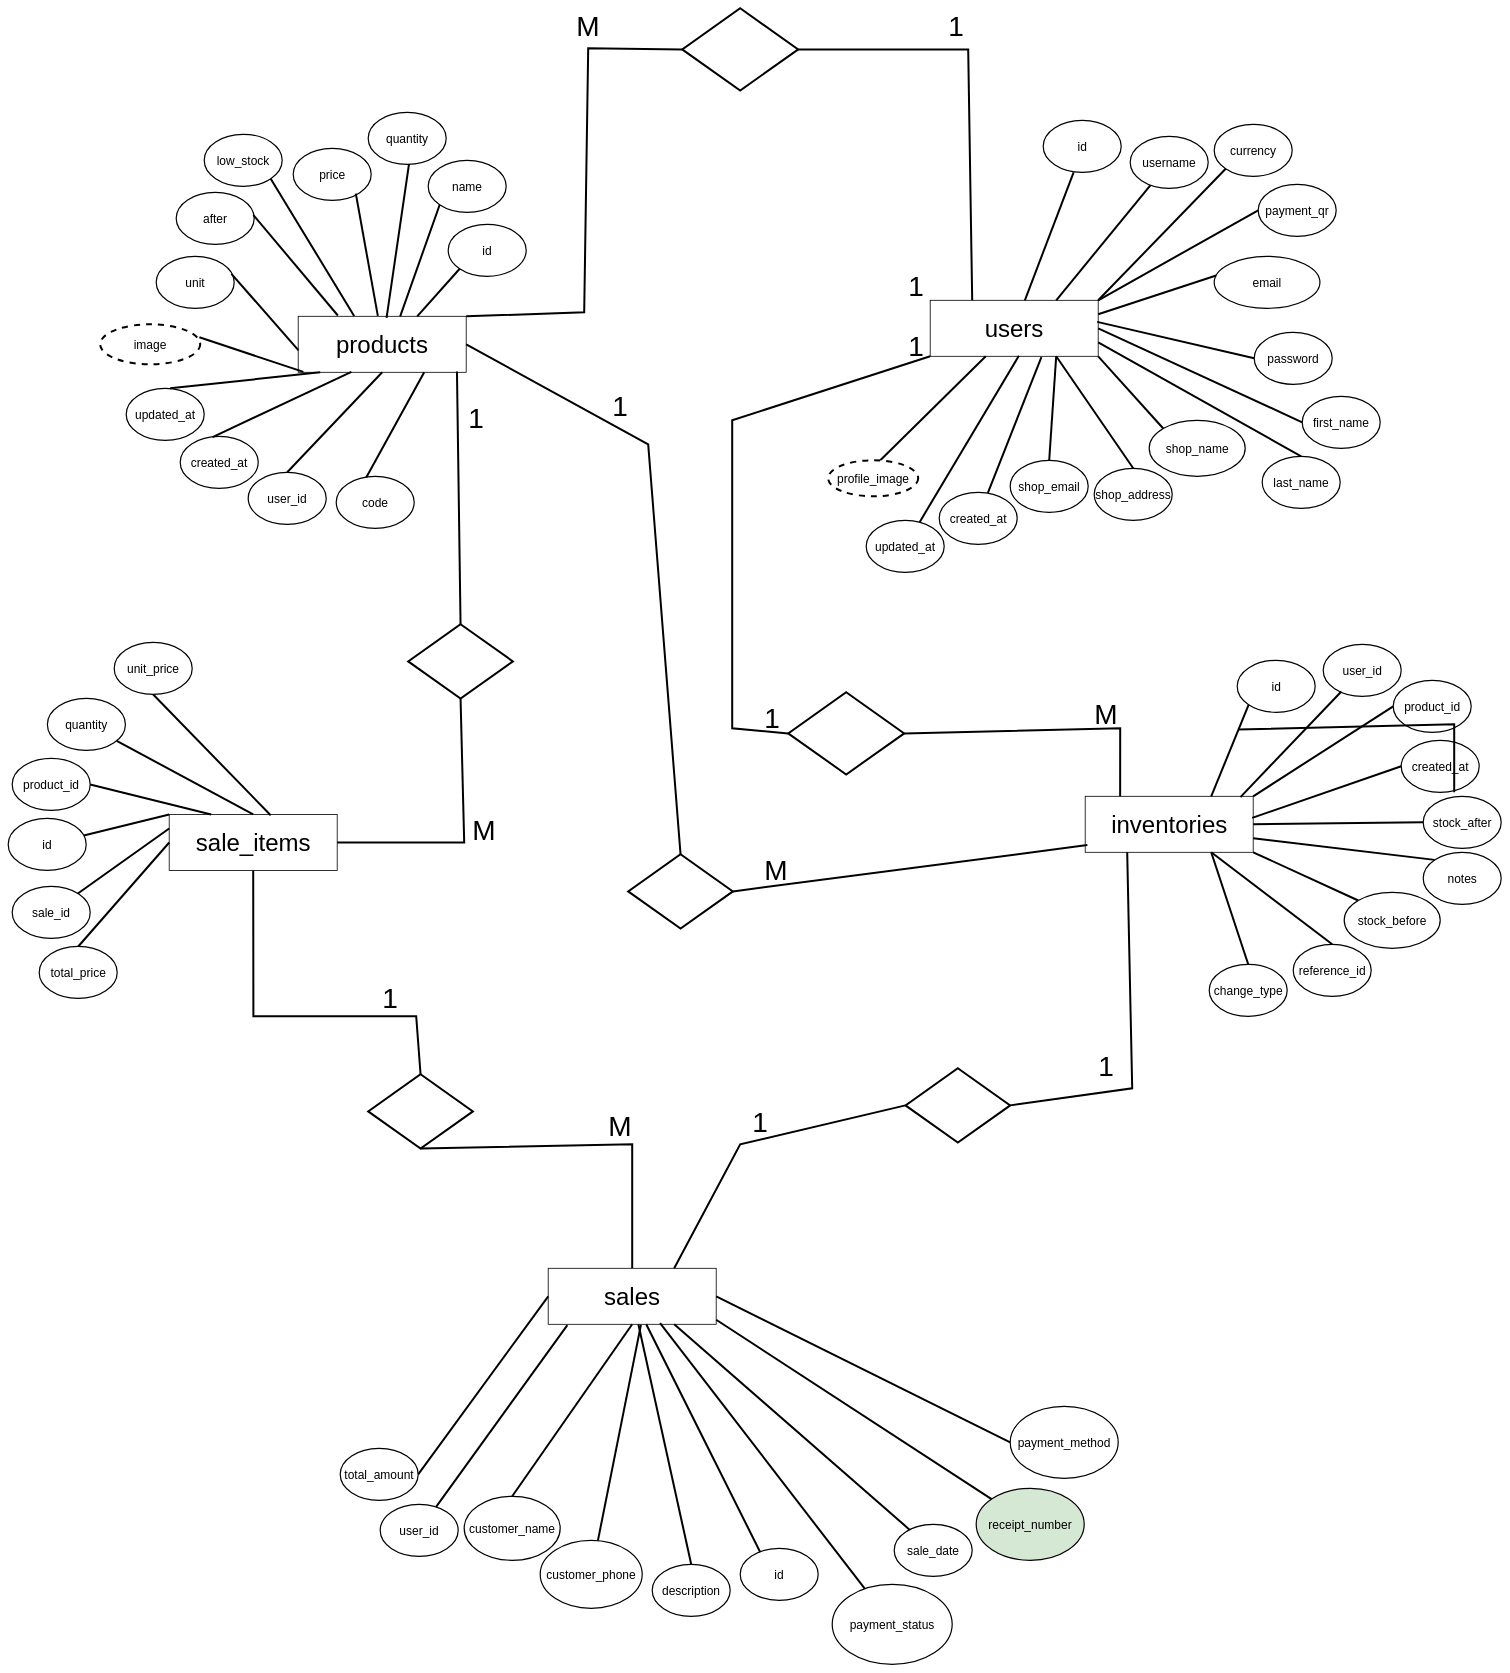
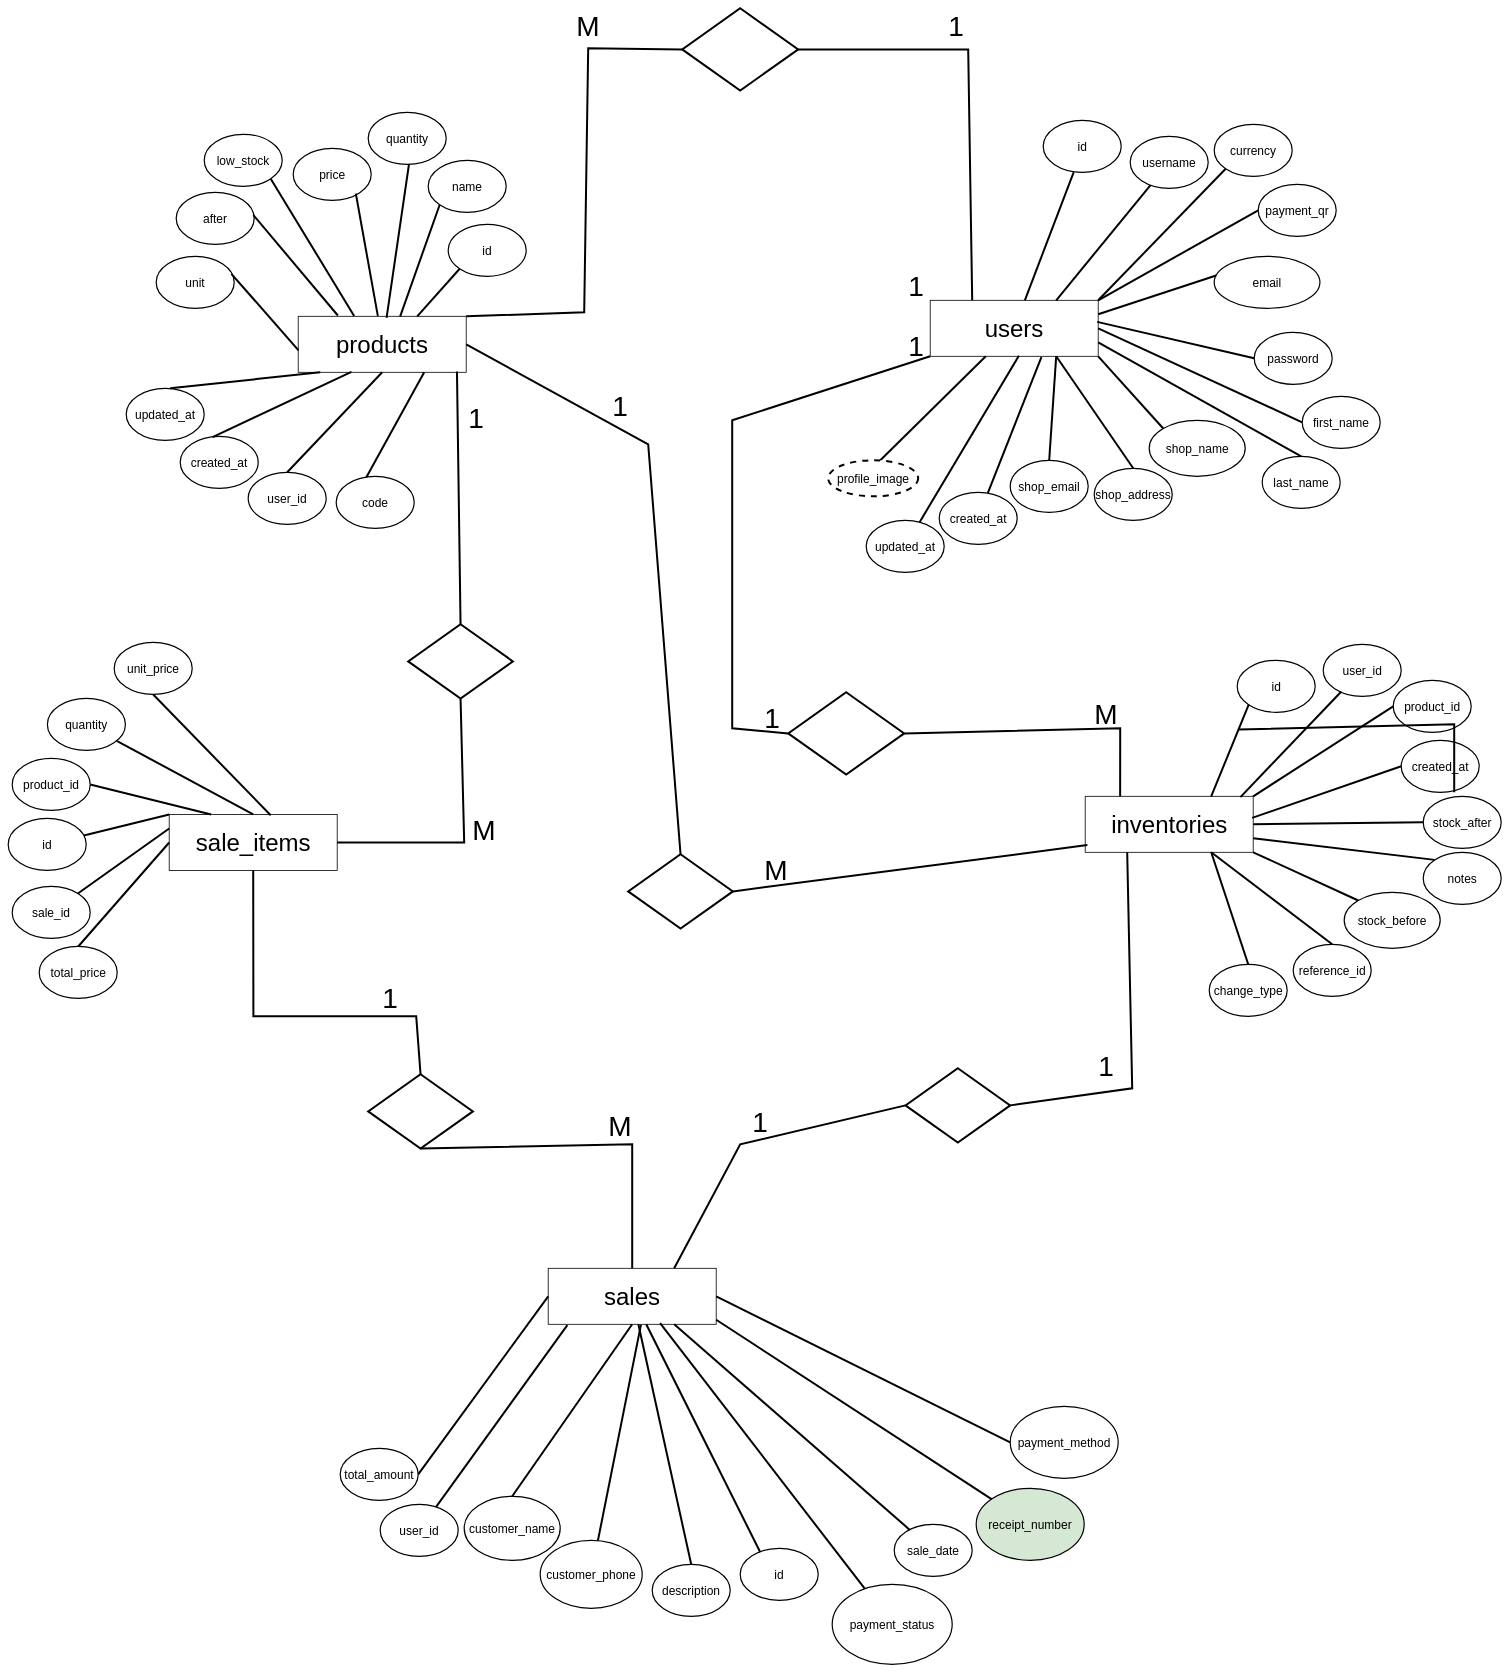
- <mxCell id="102" value="&lt;font style=&quot;font-size: 30px;&quot;&gt;image&lt;/font&gt;" style="ellipse;whiteSpace=wrap;html=1;align=center;dashed=1;strokeWidth=5;" vertex="1" parent="1"><mxGeometry x="250" y="810" width="250" height="100" as="geometry" /></mxCell>
- <mxCell id="38" value="" style="endArrow=none;html=1;rounded=0;strokeWidth=5;entryX=0.031;entryY=0.993;entryDx=0;entryDy=0;exitX=0.992;exitY=0.325;exitDx=0;exitDy=0;exitPerimeter=0;entryPerimeter=0;" parent="1" source="102" target="2" edge="1"><mxGeometry width="50" height="50" relative="1" as="geometry"><mxPoint x="558.44" y="891.03" as="sourcePoint" /><mxPoint x="801.5" y="960" as="targetPoint" /></mxGeometry></mxCell>
